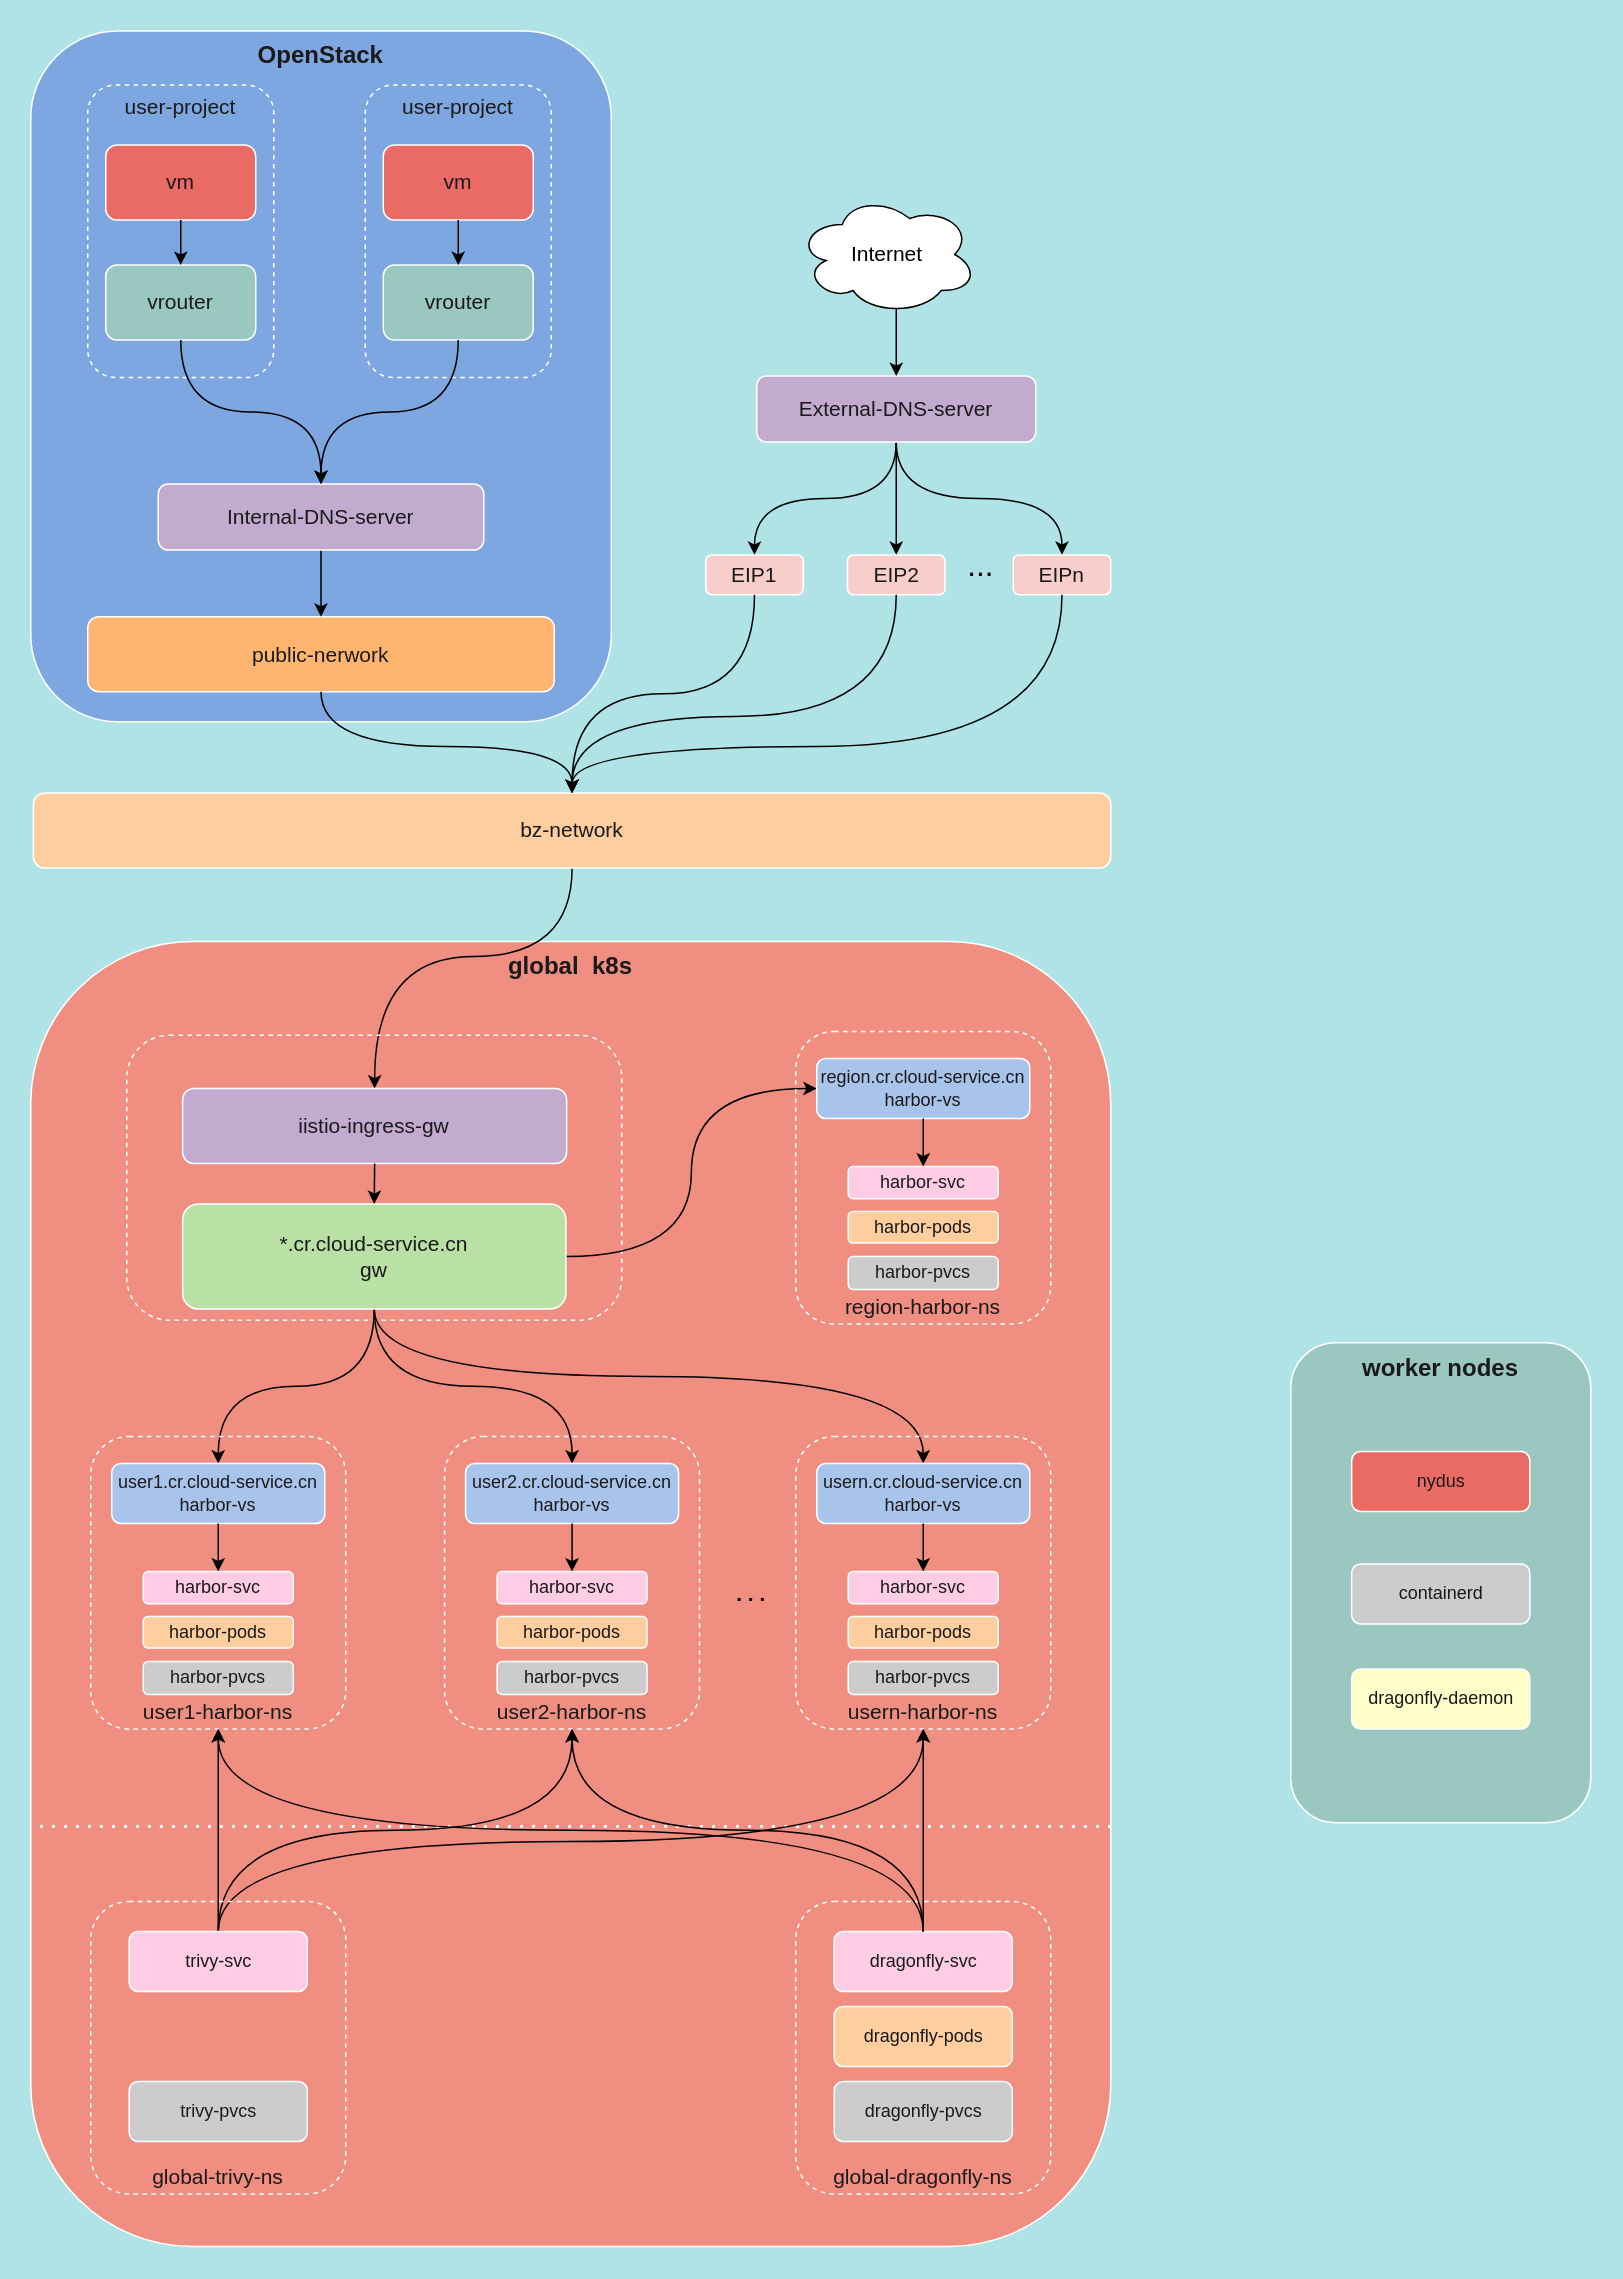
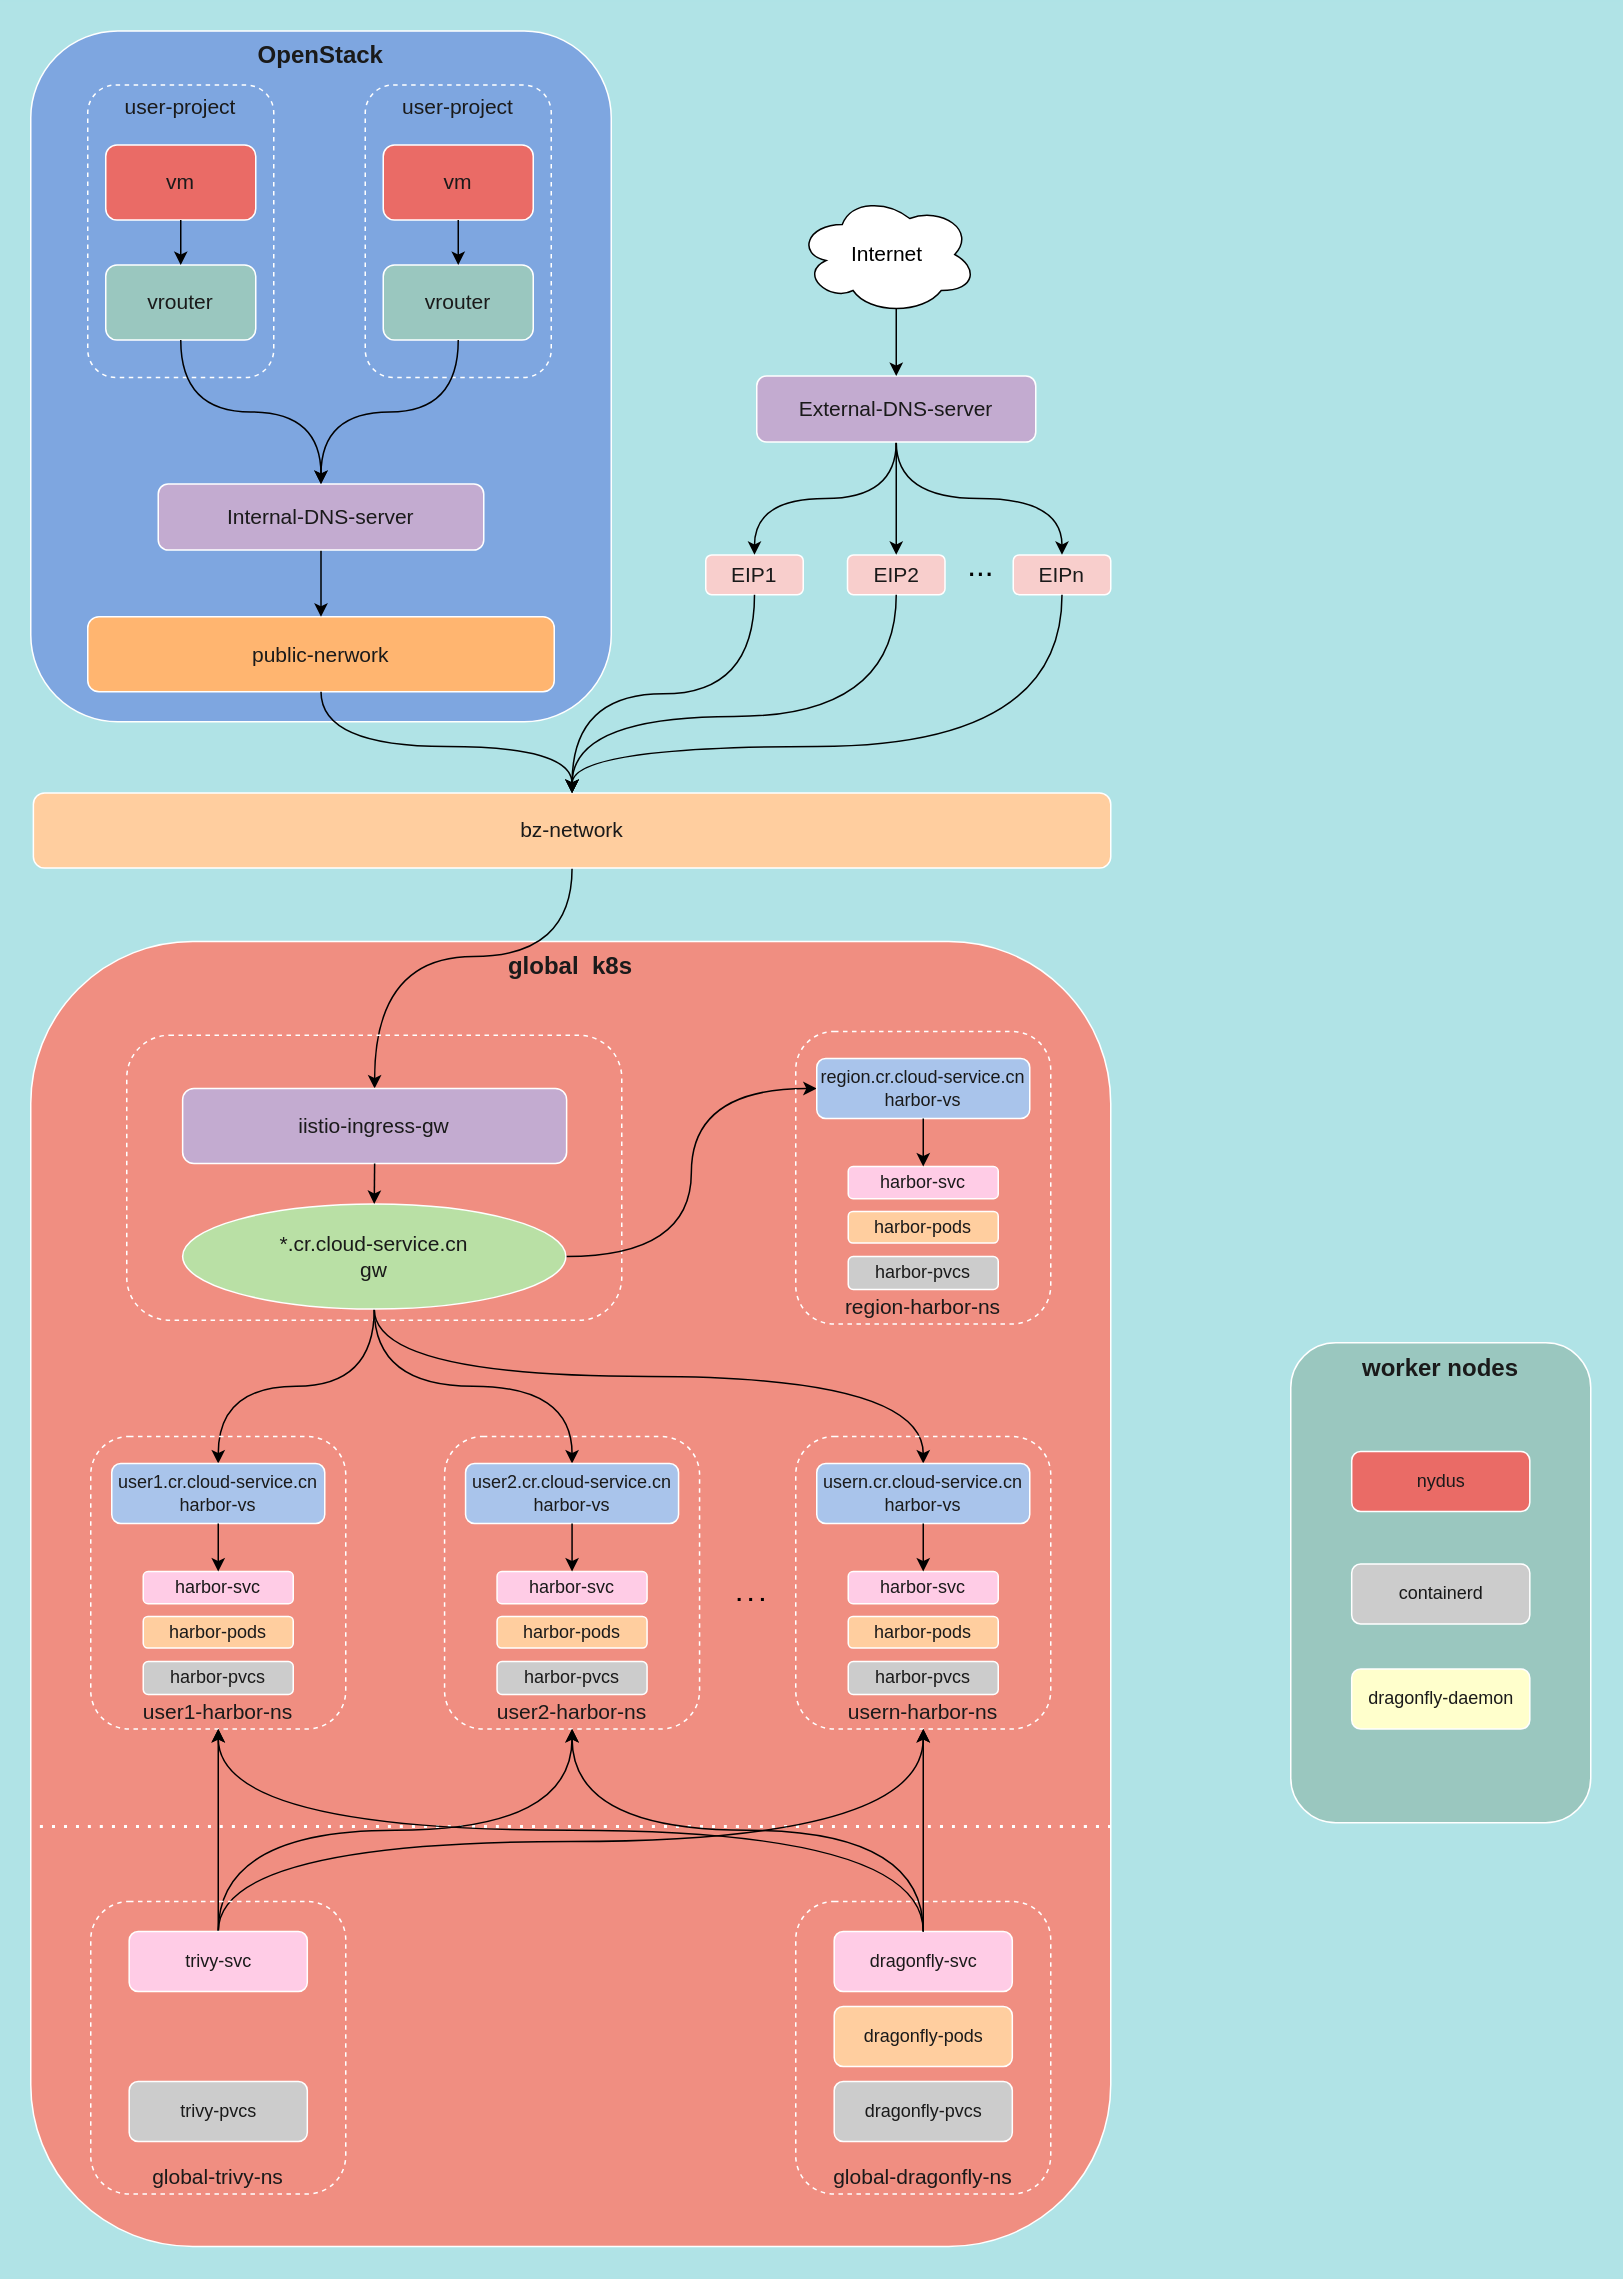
- <mxCell id="11" value="*.cr.cloud-service.cn&lt;br style=&quot;font-size: 14px;&quot;&gt;gw" style="rounded=1;whiteSpace=wrap;html=1;fontSize=14;fillColor=#B9E0A5;strokeColor=#FFFFFF;fontColor=#1A1A1A;movable=1;resizable=1;rotatable=1;deletable=1;editable=1;connectable=1;container=0;" parent="1" vertex="1"><mxGeometry x="121.25" y="802" width="255.5" height="70" as="geometry" /></mxCell>
+ <mxCell id="11" value="*.cr.cloud-service.cn&lt;br style=&quot;font-size: 14px;&quot;&gt;gw" style="ellipse;whiteSpace=wrap;html=1;fontSize=14;fillColor=#B9E0A5;strokeColor=#FFFFFF;fontColor=#1A1A1A;movable=1;resizable=1;rotatable=1;deletable=1;editable=1;connectable=1;container=0;" parent="1" vertex="1"><mxGeometry x="121.25" y="802" width="255.5" height="70" as="geometry" /></mxCell>
